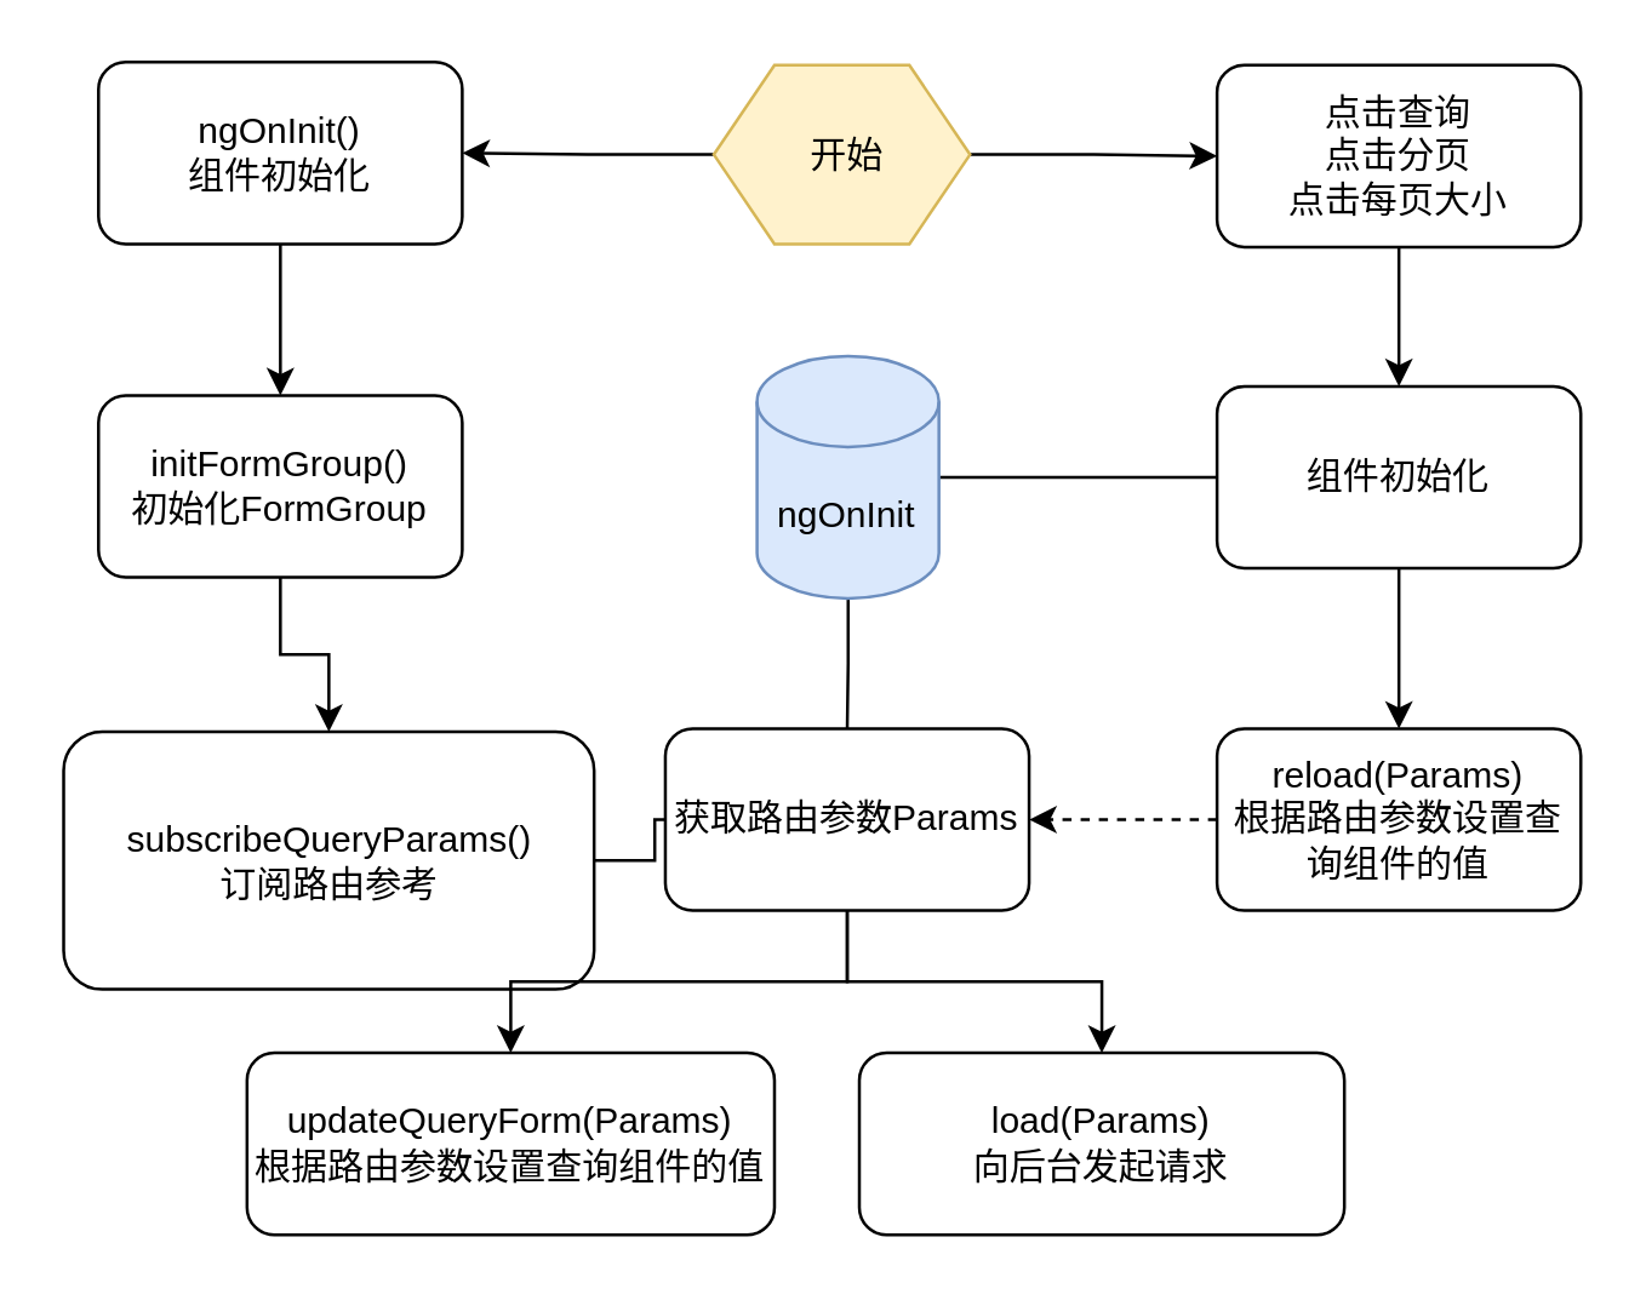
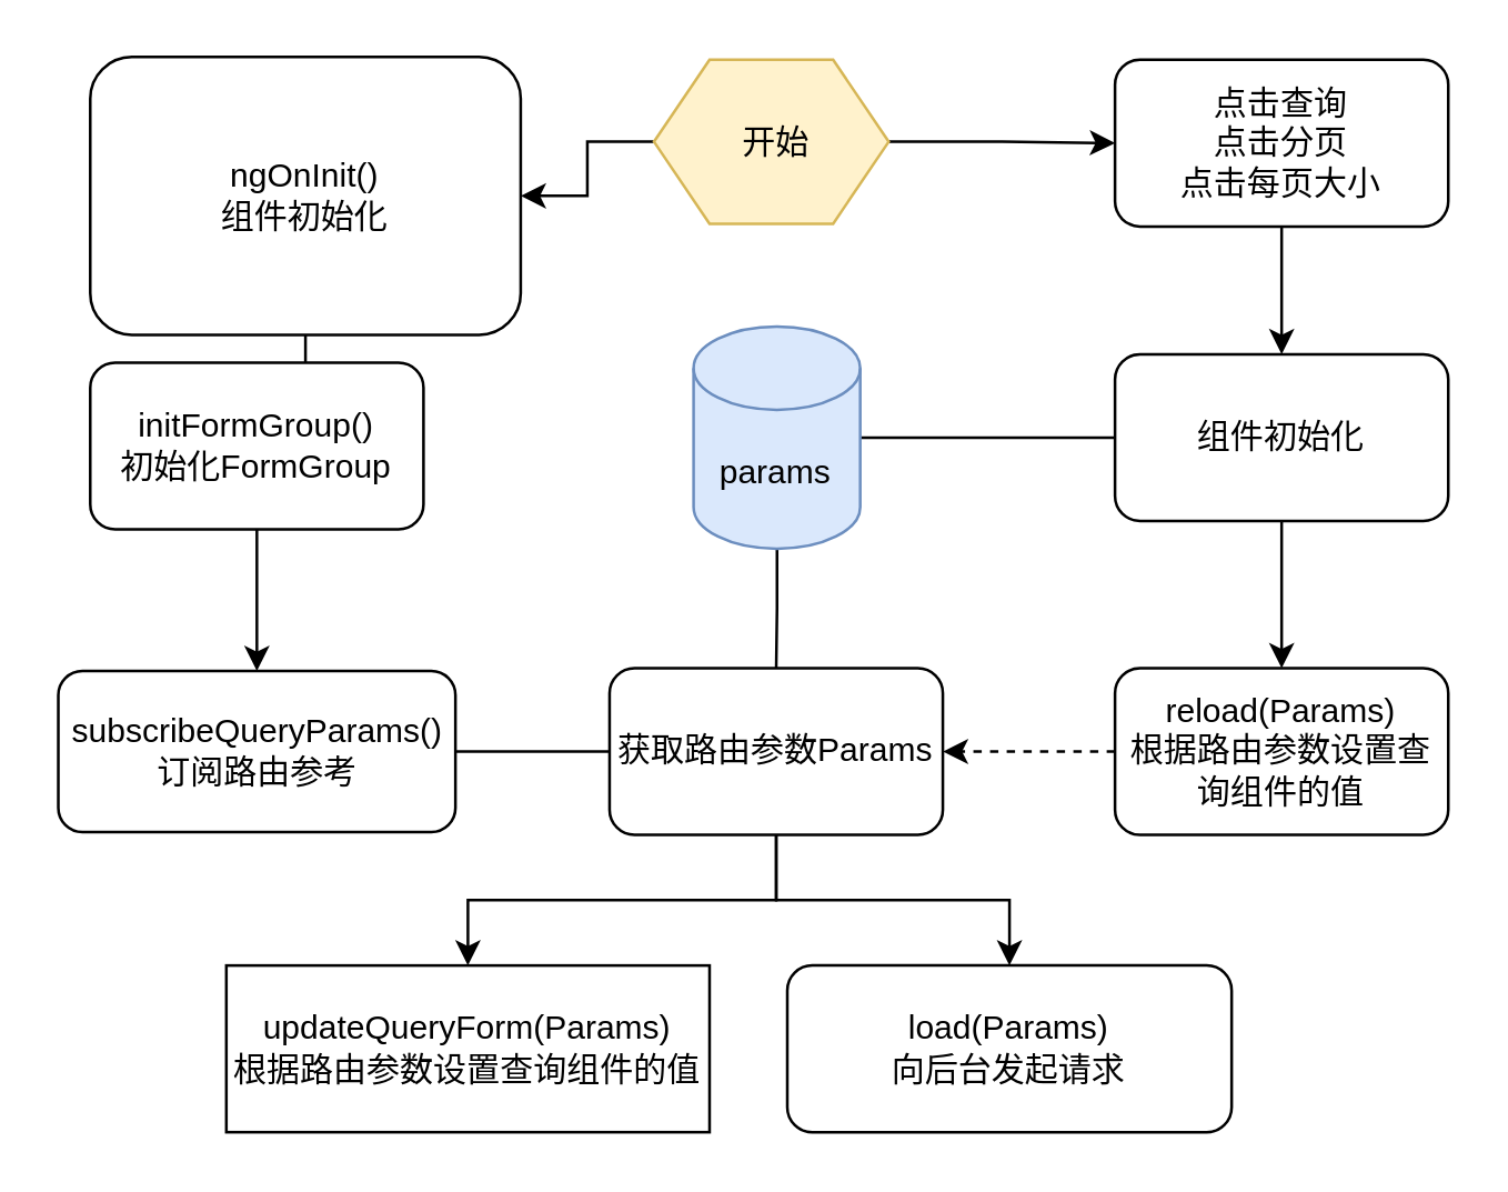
- <mxCell id="3" value="ngOnInit()&lt;br&gt;组件初始化" style="rounded=1;whiteSpace=wrap;html=1;" vertex="1" parent="1"><mxGeometry x="32" y="20" width="120" height="60" as="geometry" /></mxCell>
+ <mxCell id="3" value="ngOnInit()&lt;br&gt;组件初始化" style="rounded=1;whiteSpace=wrap;html=1;" vertex="1" parent="1"><mxGeometry x="32" y="20" width="155" height="100" as="geometry" /></mxCell>
- <mxCell id="24" value="ngOnInit" style="shape=cylinder3;whiteSpace=wrap;html=1;boundedLbl=1;backgroundOutline=1;size=15;fillColor=#dae8fc;strokeColor=#6c8ebf;" vertex="1" parent="1"><mxGeometry x="249.25" y="117" width="60" height="80" as="geometry" /></mxCell>
+ <mxCell id="24" value="params" style="shape=cylinder3;whiteSpace=wrap;html=1;boundedLbl=1;backgroundOutline=1;size=15;fillColor=#dae8fc;strokeColor=#6c8ebf;" vertex="1" parent="1"><mxGeometry x="249.25" y="117" width="60" height="80" as="geometry" /></mxCell>
- <mxCell id="7" value="subscribeQueryParams()&lt;br&gt;订阅路由参考" style="rounded=1;whiteSpace=wrap;html=1;" vertex="1" parent="1"><mxGeometry x="20.5" y="241" width="175" height="85" as="geometry" /></mxCell>
+ <mxCell id="7" value="subscribeQueryParams()&lt;br&gt;订阅路由参考" style="rounded=1;whiteSpace=wrap;html=1;" vertex="1" parent="1"><mxGeometry x="20.5" y="241" width="143" height="58" as="geometry" /></mxCell>
- <mxCell id="9" value="updateQueryForm(Params)&lt;br&gt;根据路由参数设置查询组件的值" style="rounded=1;whiteSpace=wrap;html=1;" vertex="1" parent="1"><mxGeometry x="81" y="347" width="174" height="60" as="geometry" /></mxCell>
+ <mxCell id="9" value="updateQueryForm(Params)&lt;br&gt;根据路由参数设置查询组件的值" style="whiteSpace=wrap;html=1;rounded=0;" vertex="1" parent="1"><mxGeometry x="81" y="347" width="174" height="60" as="geometry" /></mxCell>
